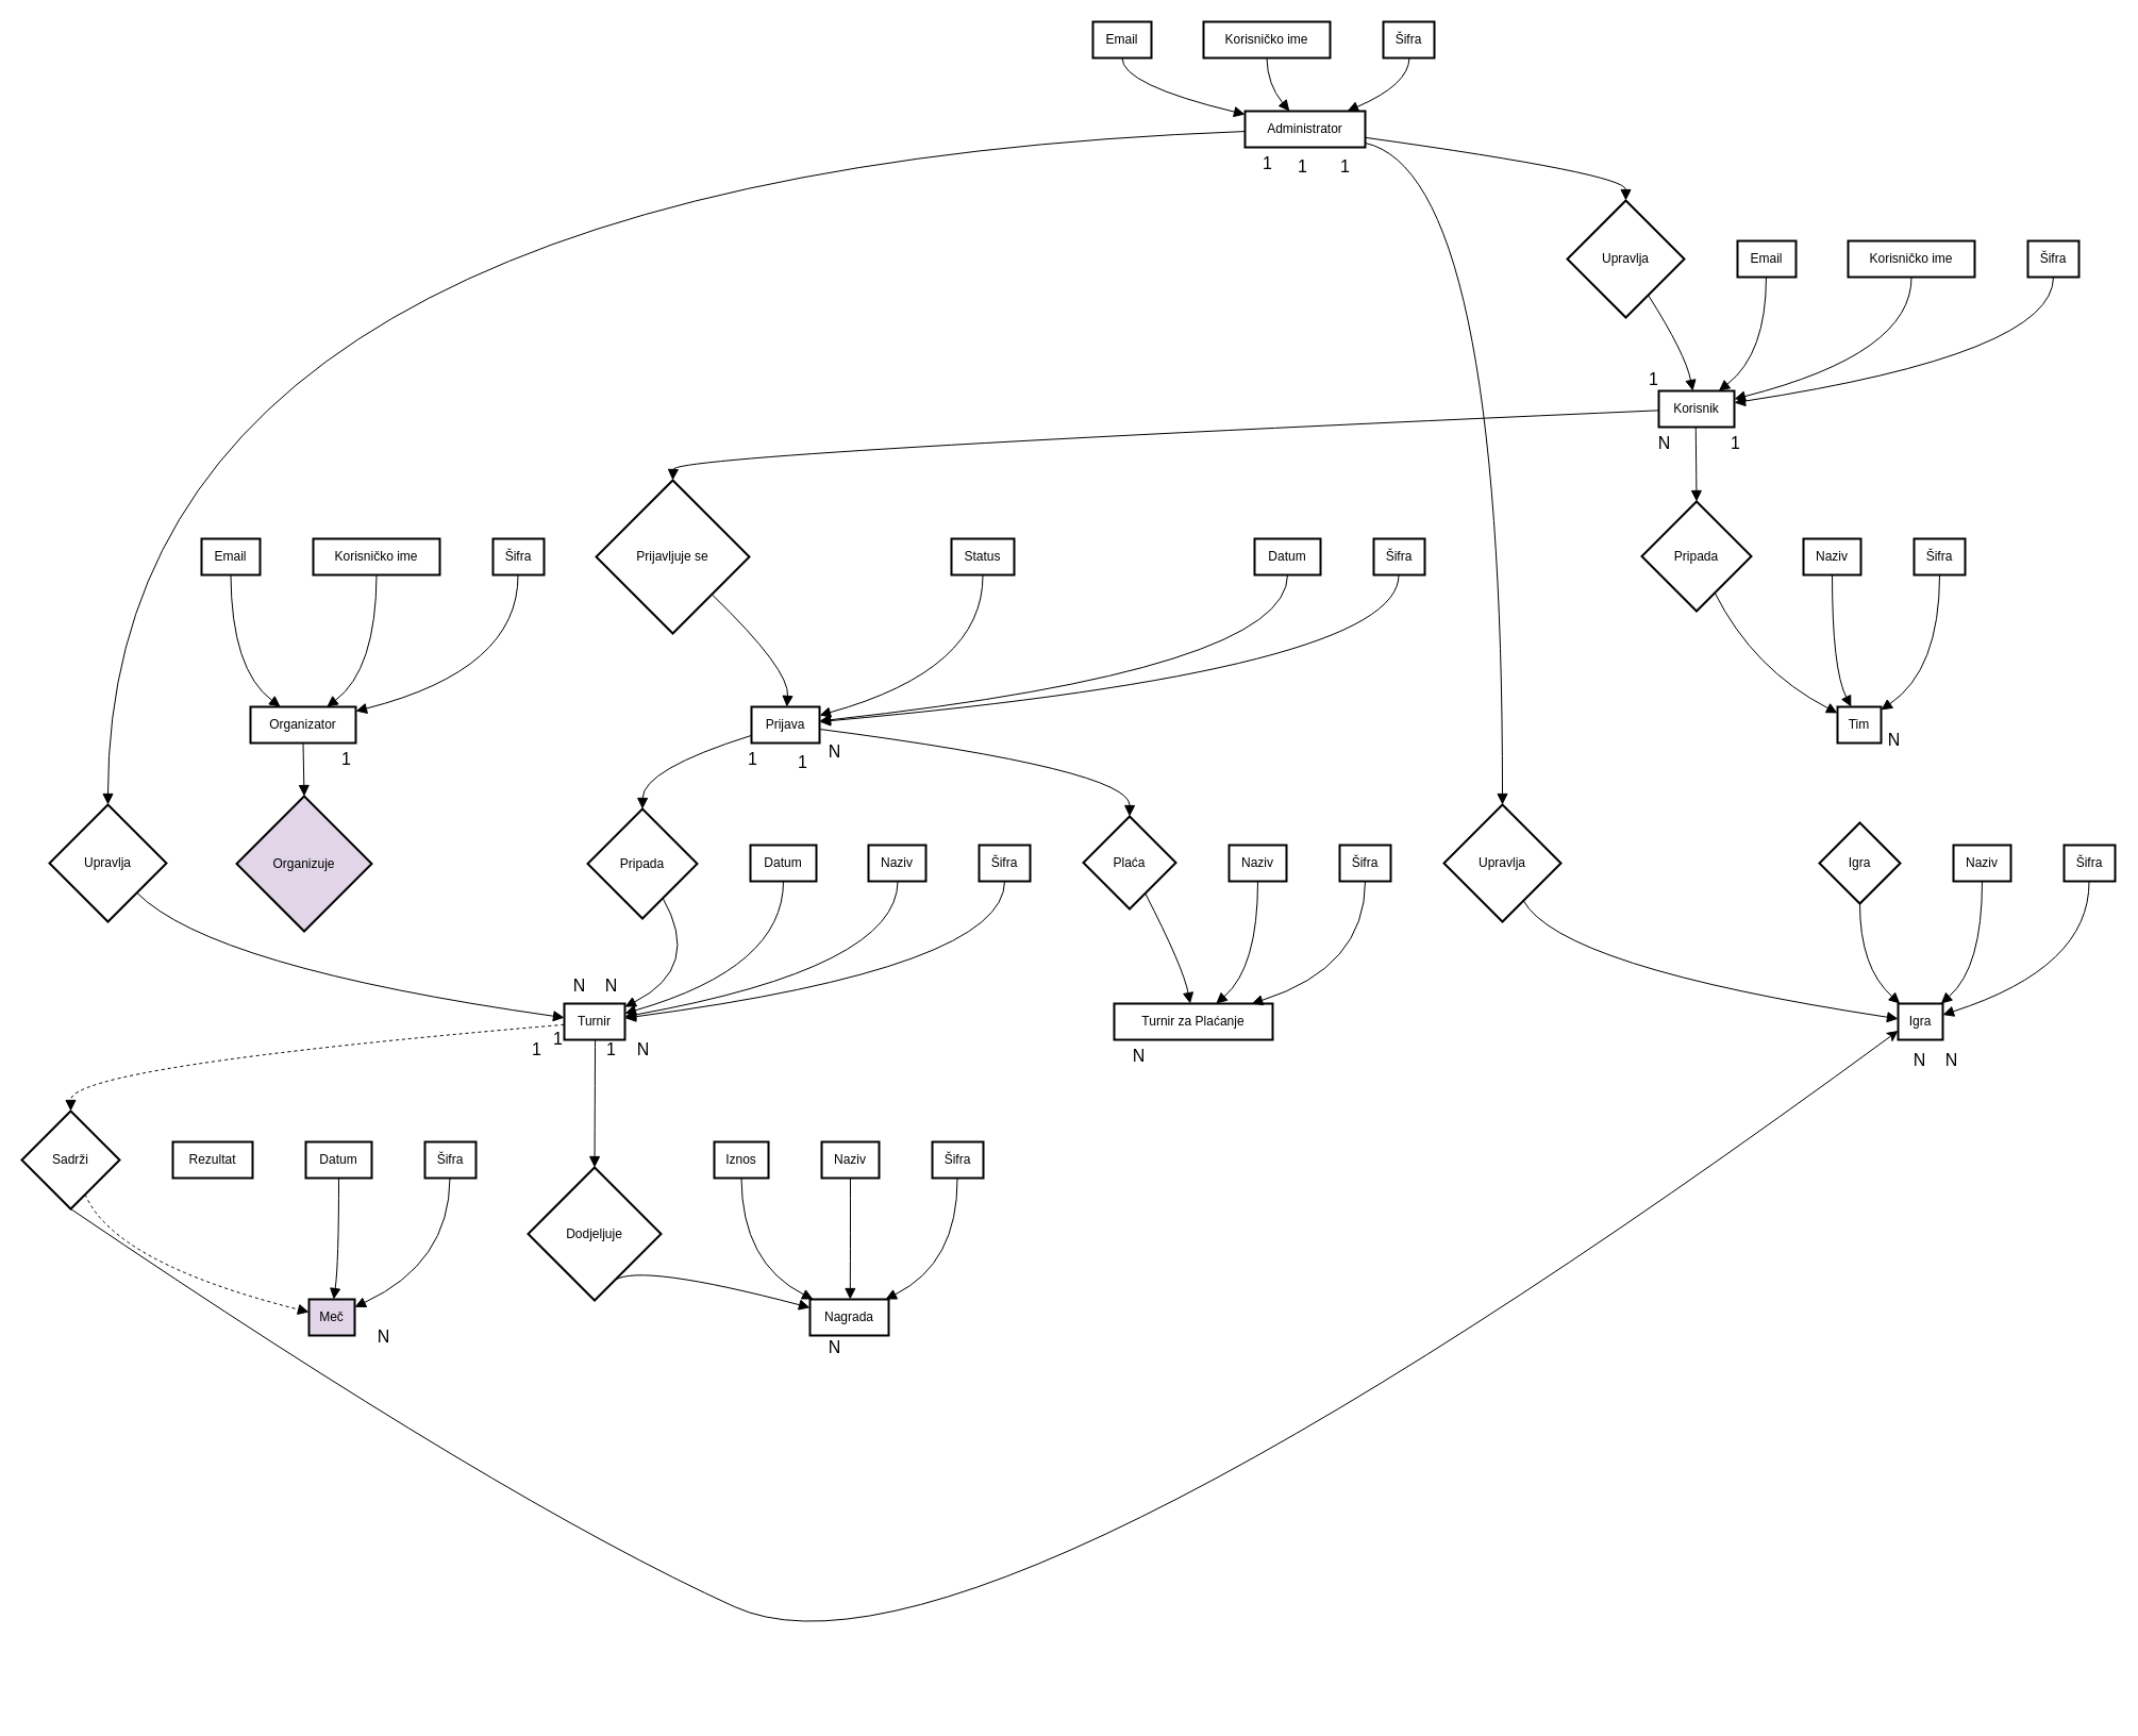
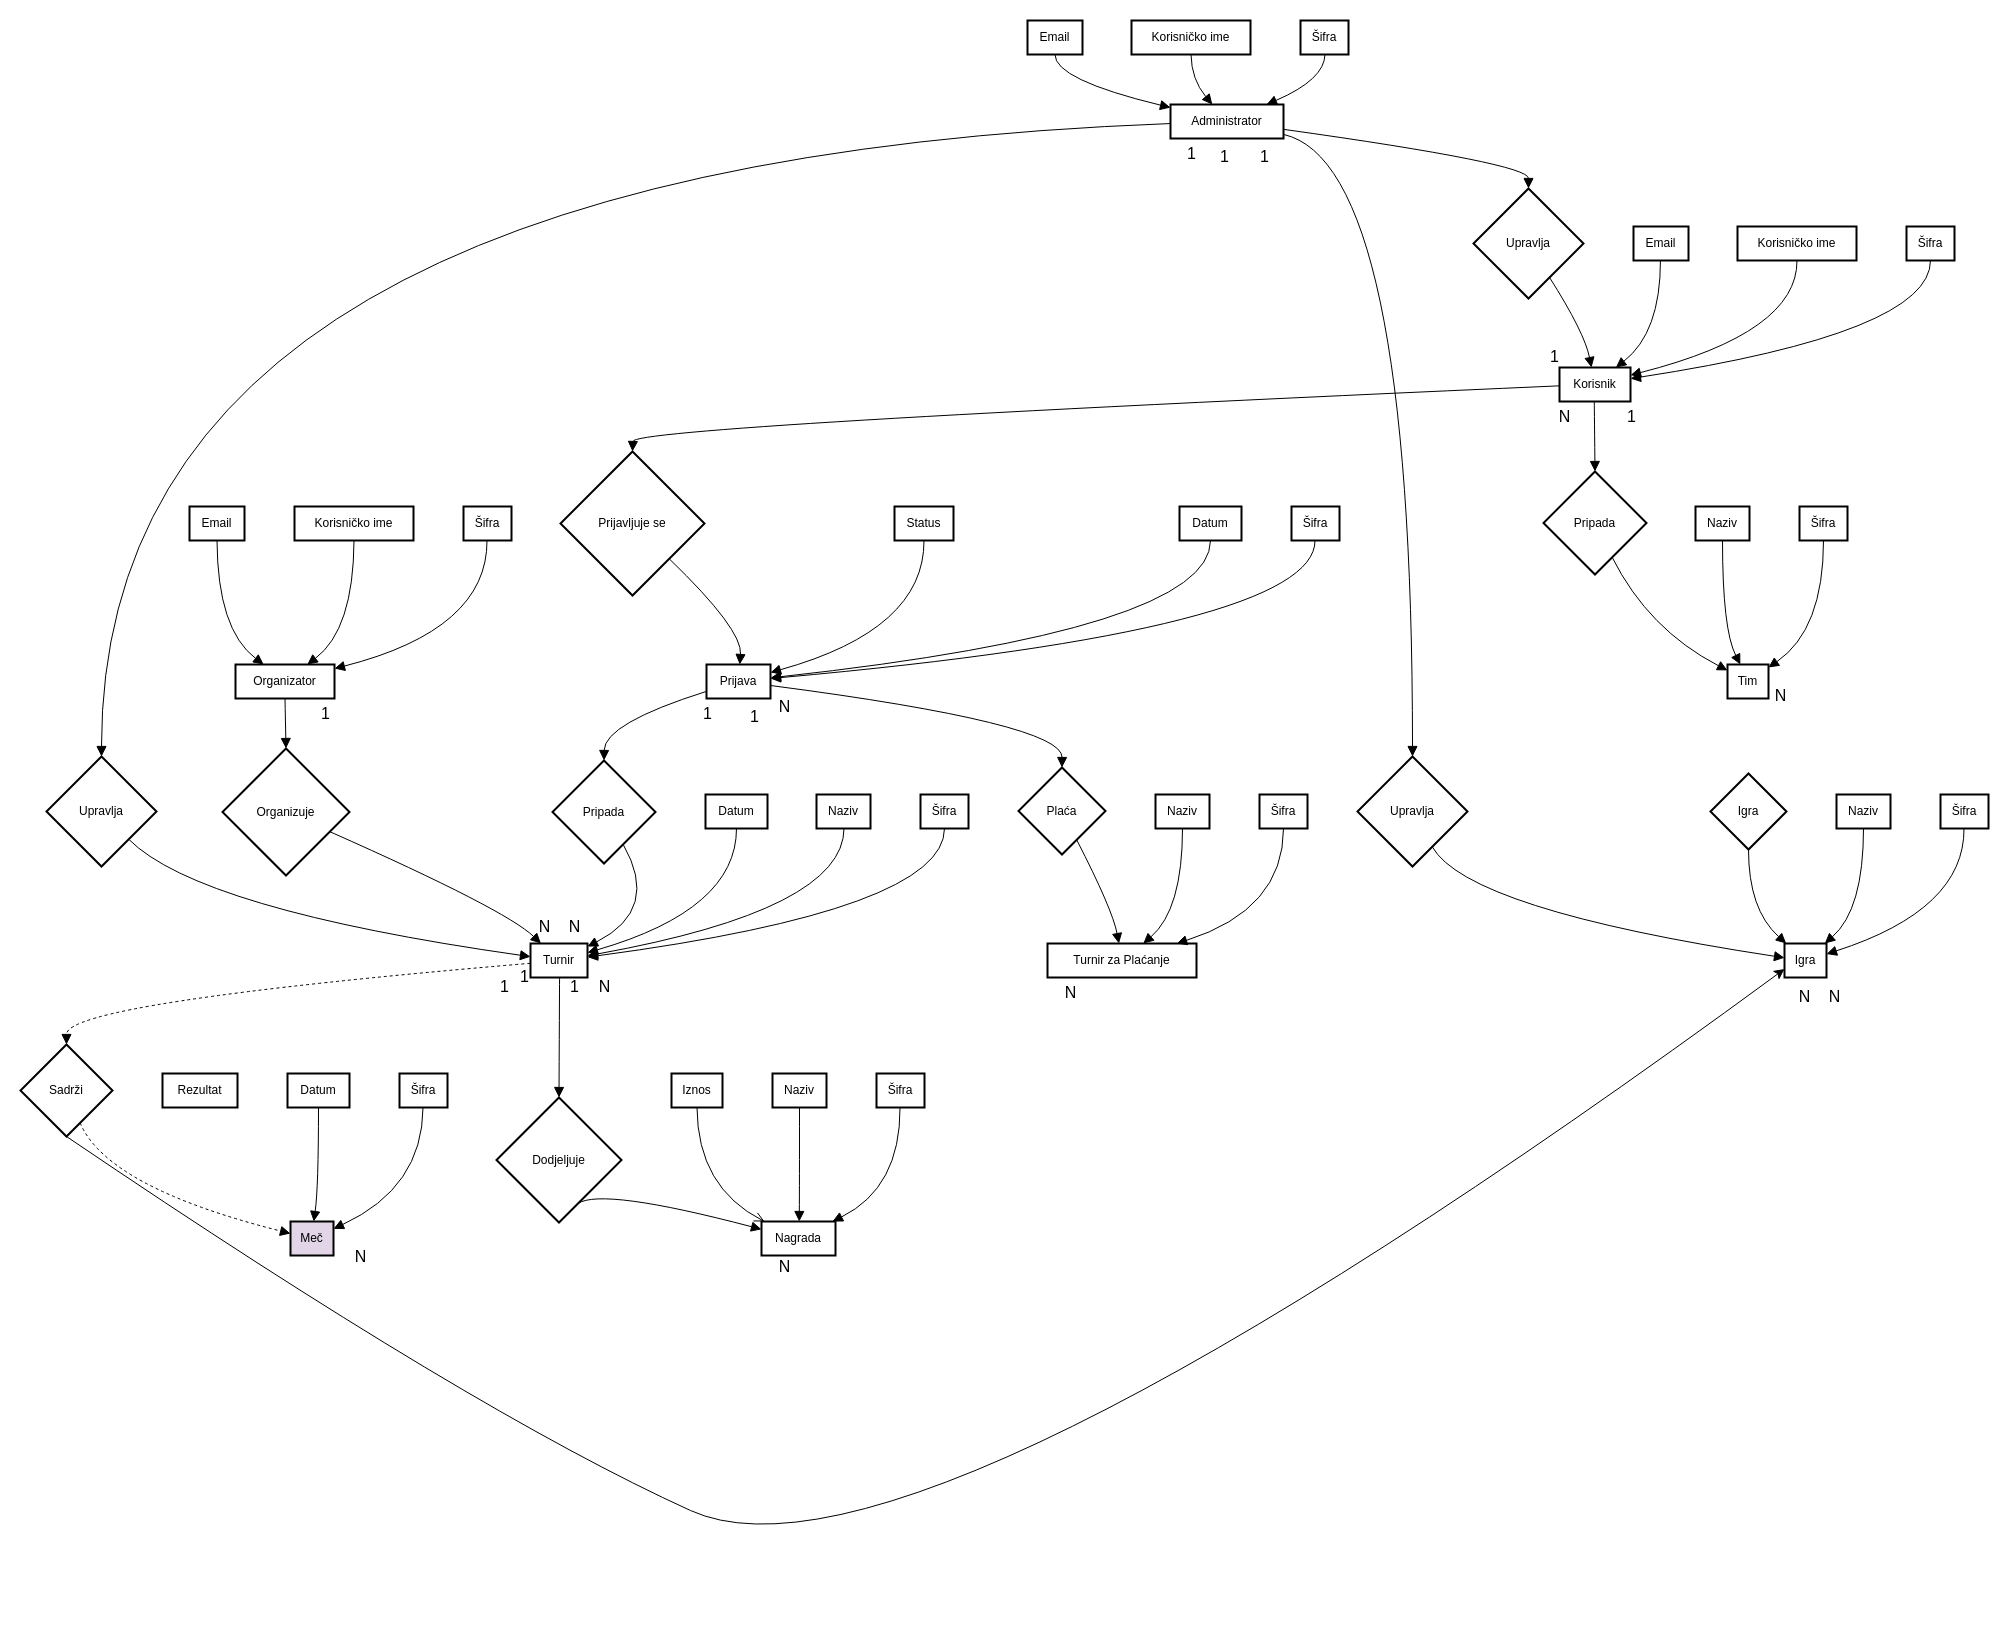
- <mxCell id="47" value="Organizuje" style="rhombus;strokeWidth=2;whiteSpace=wrap;fillColor=#e1d5e7;" vertex="1" parent="1"><mxGeometry x="222" y="748" width="127" height="127" as="geometry" /></mxCell>
+ <mxCell id="47" value="Organizuje" style="rhombus;strokeWidth=2;whiteSpace=wrap;" vertex="1" parent="1"><mxGeometry x="222" y="748" width="127" height="127" as="geometry" /></mxCell>
+ <mxCell id="91" value="" style="curved=1;startArrow=none;endArrow=block;exitX=0.99;exitY=0.72;entryX=0.19;entryY=0.01;rounded=0;fontSize=12;startSize=8;endSize=8;" edge="1" parent="1" source="47" target="14"><mxGeometry relative="1" as="geometry"><Array as="points"><mxPoint x="505" y="909" /></Array></mxGeometry></mxCell>
- <mxCell id="76" value="" style="curved=1;startArrow=none;endArrow=block;exitX=0.5;exitY=1;entryX=0.05;entryY=0.01;rounded=0;fontSize=12;startSize=8;endSize=8;" edge="1" parent="1" source="38" target="35"><mxGeometry relative="1" as="geometry"><Array as="points"><mxPoint x="697" y="1187" /></Array></mxGeometry></mxCell>
+ <mxCell id="76" value="" style="curved=1;startArrow=none;endArrow=open;exitX=0.5;exitY=1;entryX=0.05;entryY=0.01;rounded=0;fontSize=12;startSize=8;endSize=8;" edge="1" parent="1" source="38" target="35"><mxGeometry relative="1" as="geometry"><Array as="points"><mxPoint x="697" y="1187" /></Array></mxGeometry></mxCell>
